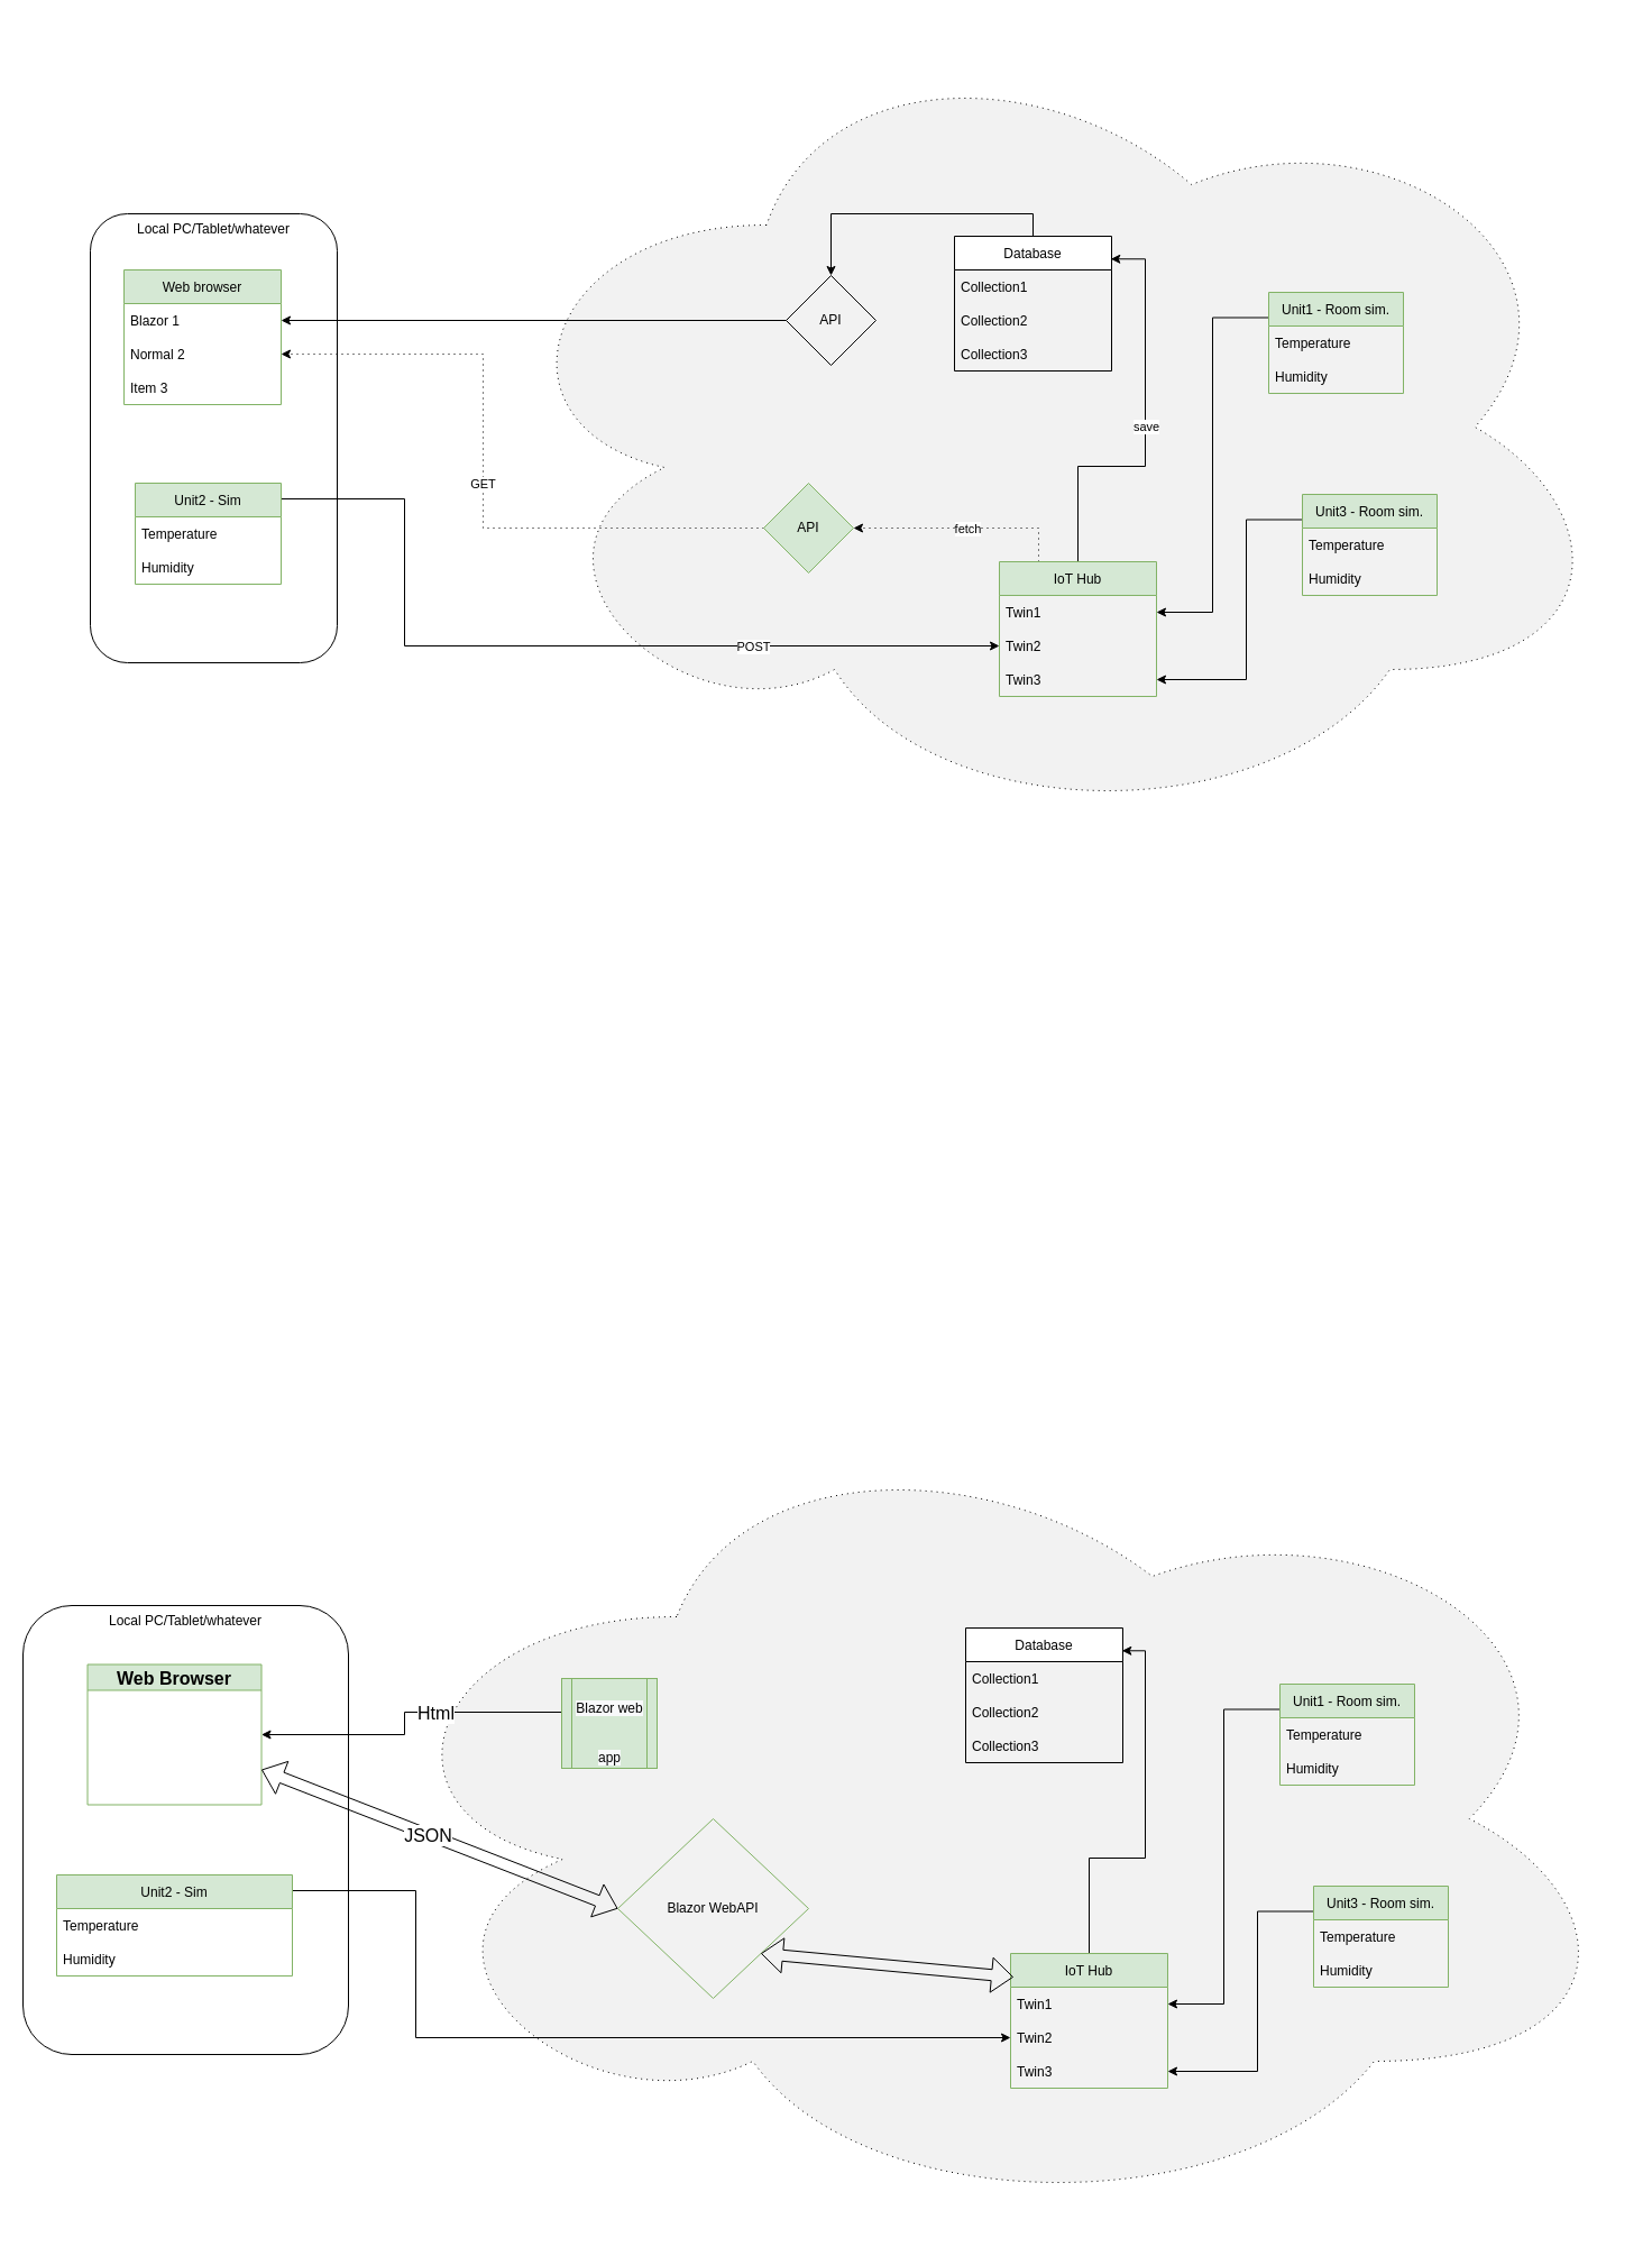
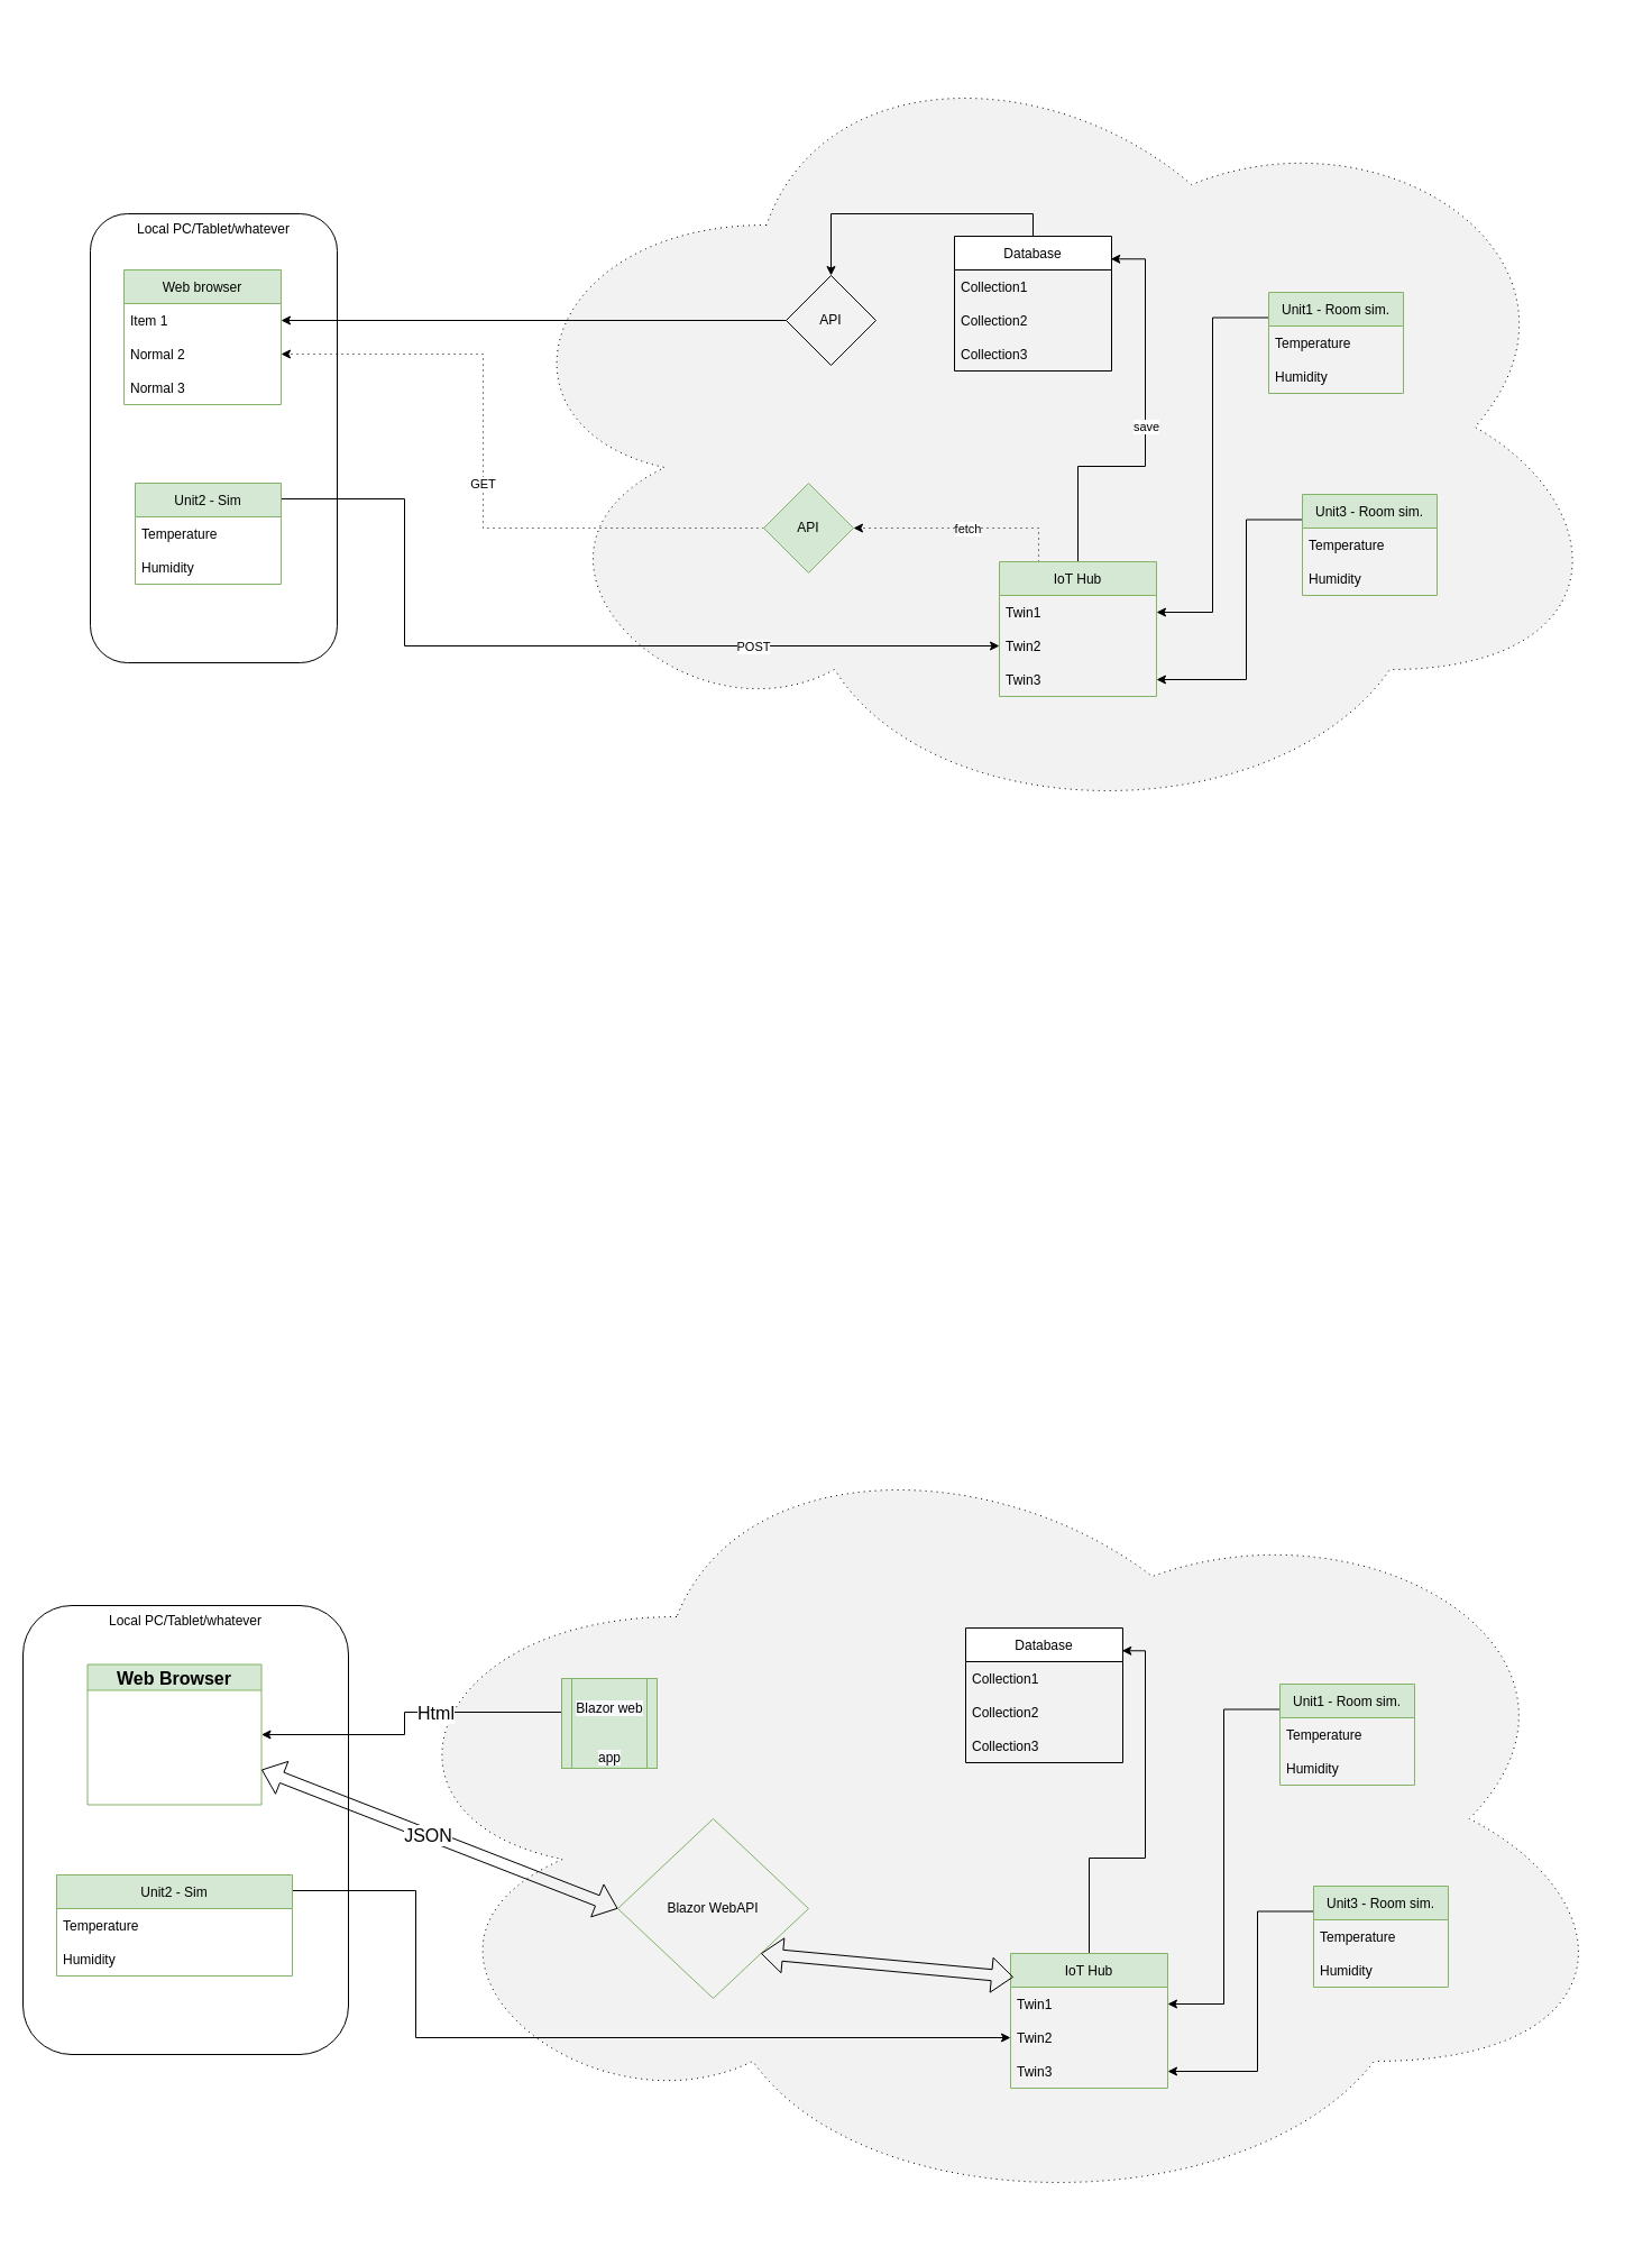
- <mxCell id="5" value="Blazor 1" style="text;strokeColor=none;fillColor=none;align=left;verticalAlign=middle;spacingLeft=4;spacingRight=4;overflow=hidden;points=[[0,0.5],[1,0.5]];portConstraint=eastwest;rotatable=0;" parent="4" vertex="1"><mxGeometry y="30" width="140" height="30" as="geometry" /></mxCell>
+ <mxCell id="5" value="Item 1" style="text;strokeColor=none;fillColor=none;align=left;verticalAlign=middle;spacingLeft=4;spacingRight=4;overflow=hidden;points=[[0,0.5],[1,0.5]];portConstraint=eastwest;rotatable=0;" parent="4" vertex="1"><mxGeometry y="30" width="140" height="30" as="geometry" /></mxCell>
- <mxCell id="7" value="Item 3" style="text;strokeColor=none;fillColor=none;align=left;verticalAlign=middle;spacingLeft=4;spacingRight=4;overflow=hidden;points=[[0,0.5],[1,0.5]];portConstraint=eastwest;rotatable=0;" parent="4" vertex="1"><mxGeometry y="90" width="140" height="30" as="geometry" /></mxCell>
+ <mxCell id="7" value="Normal 3" style="text;strokeColor=none;fillColor=none;align=left;verticalAlign=middle;spacingLeft=4;spacingRight=4;overflow=hidden;points=[[0,0.5],[1,0.5]];portConstraint=eastwest;rotatable=0;" parent="4" vertex="1"><mxGeometry y="90" width="140" height="30" as="geometry" /></mxCell>
